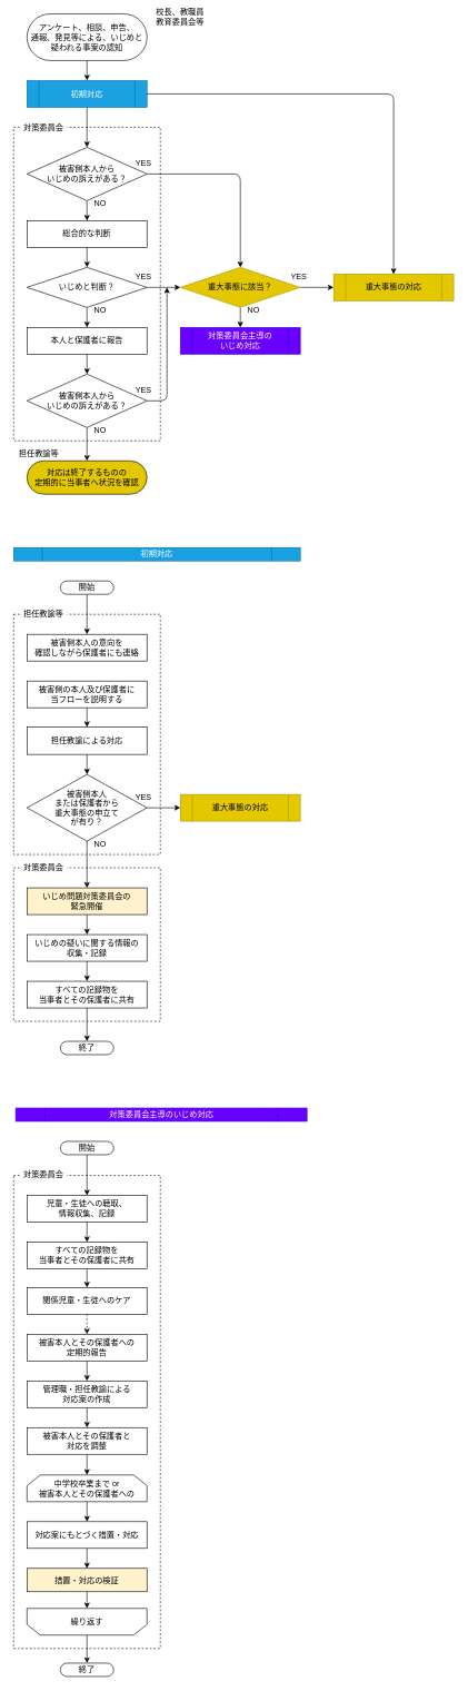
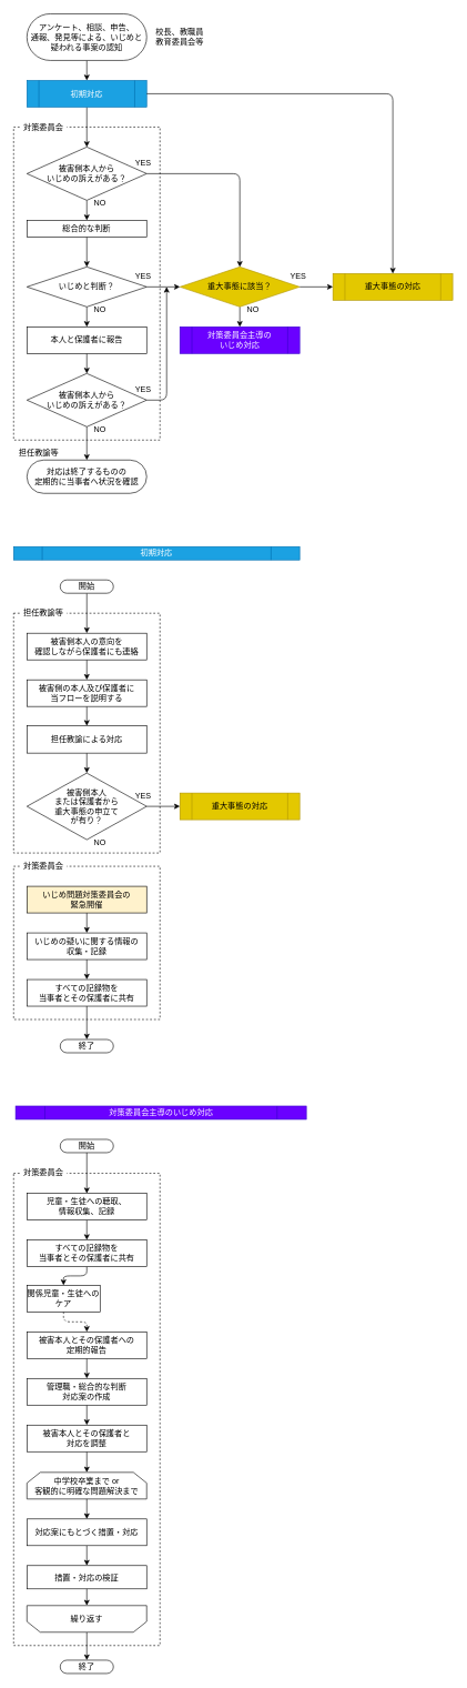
- <mxCell id="11" value="校長、教職員&lt;br&gt;教育委員会等" style="text;html=1;strokeColor=none;fillColor=none;align=center;verticalAlign=middle;whiteSpace=wrap;rounded=0;" vertex="1" parent="1"><mxGeometry x="230" y="10" width="80" height="30" as="geometry" /></mxCell>
+ <mxCell id="11" value="校長、教職員&lt;br&gt;教育委員会等" style="text;html=1;strokeColor=none;fillColor=none;align=center;verticalAlign=middle;whiteSpace=wrap;rounded=0;" vertex="1" parent="1"><mxGeometry x="230" y="40" width="80" height="30" as="geometry" /></mxCell>
- <mxCell id="27" value="総合的な判断" style="rounded=0;whiteSpace=wrap;html=1;" vertex="1" parent="1"><mxGeometry x="40" y="330" width="180" height="40" as="geometry" /></mxCell>
+ <mxCell id="27" value="総合的な判断" style="rounded=0;whiteSpace=wrap;html=1;" vertex="1" parent="1"><mxGeometry x="40" y="330" width="180" height="25" as="geometry" /></mxCell>
- <mxCell id="47" value="&lt;span&gt;対応は終了するものの&lt;/span&gt;&lt;br&gt;&lt;span&gt;定期的に当事者へ状況を確認&lt;/span&gt;" style="rounded=1;whiteSpace=wrap;html=1;arcSize=50;fillColor=#e3c800;" vertex="1" parent="1"><mxGeometry x="40" y="690" width="180" height="50" as="geometry" /></mxCell>
+ <mxCell id="47" value="&lt;span&gt;対応は終了するものの&lt;/span&gt;&lt;br&gt;&lt;span&gt;定期的に当事者へ状況を確認&lt;/span&gt;" style="rounded=1;whiteSpace=wrap;html=1;arcSize=50;" vertex="1" parent="1"><mxGeometry x="40" y="690" width="180" height="50" as="geometry" /></mxCell>
+ <mxCell id="12" style="edgeStyle=none;html=1;exitX=0.5;exitY=1;exitDx=0;exitDy=0;entryX=0.5;entryY=0;entryDx=0;entryDy=0;" edge="1" parent="1" source="13" target="10"><mxGeometry relative="1" as="geometry" /></mxCell>
- <mxCell id="62" style="edgeStyle=orthogonalEdgeStyle;rounded=1;html=1;exitX=0.5;exitY=1;exitDx=0;exitDy=0;fontSize=12;" edge="1" parent="1" source="64" target="15"><mxGeometry relative="1" as="geometry" /></mxCell>
- <mxCell id="31" value="関係児童・生徒へのケア" style="rounded=0;whiteSpace=wrap;html=1;" vertex="1" parent="1"><mxGeometry x="40" y="1929" width="180" height="40" as="geometry" /></mxCell>
+ <mxCell id="31" value="関係児童・生徒へのケア" style="rounded=0;whiteSpace=wrap;html=1;" vertex="1" parent="1"><mxGeometry x="40" y="1929" width="110" height="40" as="geometry" /></mxCell>
- <mxCell id="35" value="管理職・担任教諭による&lt;br&gt;対応案の作成" style="rounded=0;whiteSpace=wrap;html=1;" vertex="1" parent="1"><mxGeometry x="40" y="2069" width="180" height="40" as="geometry" /></mxCell>
+ <mxCell id="35" value="管理職・総合的な判断&lt;br&gt;対応案の作成" style="rounded=0;whiteSpace=wrap;html=1;" vertex="1" parent="1"><mxGeometry x="40" y="2069" width="180" height="40" as="geometry" /></mxCell>
- <mxCell id="77" value="中学校卒業まで or&lt;br&gt;被害本人とその保護者への" style="shape=loopLimit;whiteSpace=wrap;html=1;fontSize=12;fillColor=default;" vertex="1" parent="1"><mxGeometry x="40" y="2210" width="180" height="40" as="geometry" /></mxCell>
+ <mxCell id="77" value="中学校卒業まで or&lt;br&gt;客観的に明確な問題解決まで" style="shape=loopLimit;whiteSpace=wrap;html=1;fontSize=12;fillColor=default;" vertex="1" parent="1"><mxGeometry x="40" y="2210" width="180" height="40" as="geometry" /></mxCell>
- <mxCell id="40" value="措置・対応の検証" style="rounded=0;whiteSpace=wrap;html=1;fillColor=#fff2cc;" vertex="1" parent="1"><mxGeometry x="40" y="2350" width="180" height="35" as="geometry" /></mxCell>
+ <mxCell id="40" value="措置・対応の検証" style="rounded=0;whiteSpace=wrap;html=1;" vertex="1" parent="1"><mxGeometry x="40" y="2350" width="180" height="35" as="geometry" /></mxCell>
